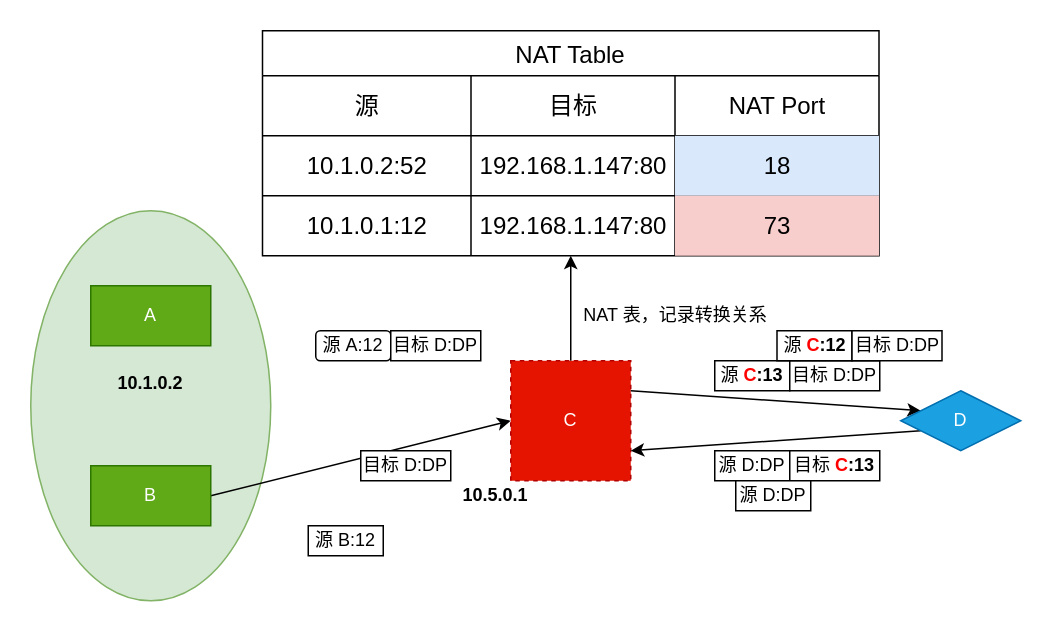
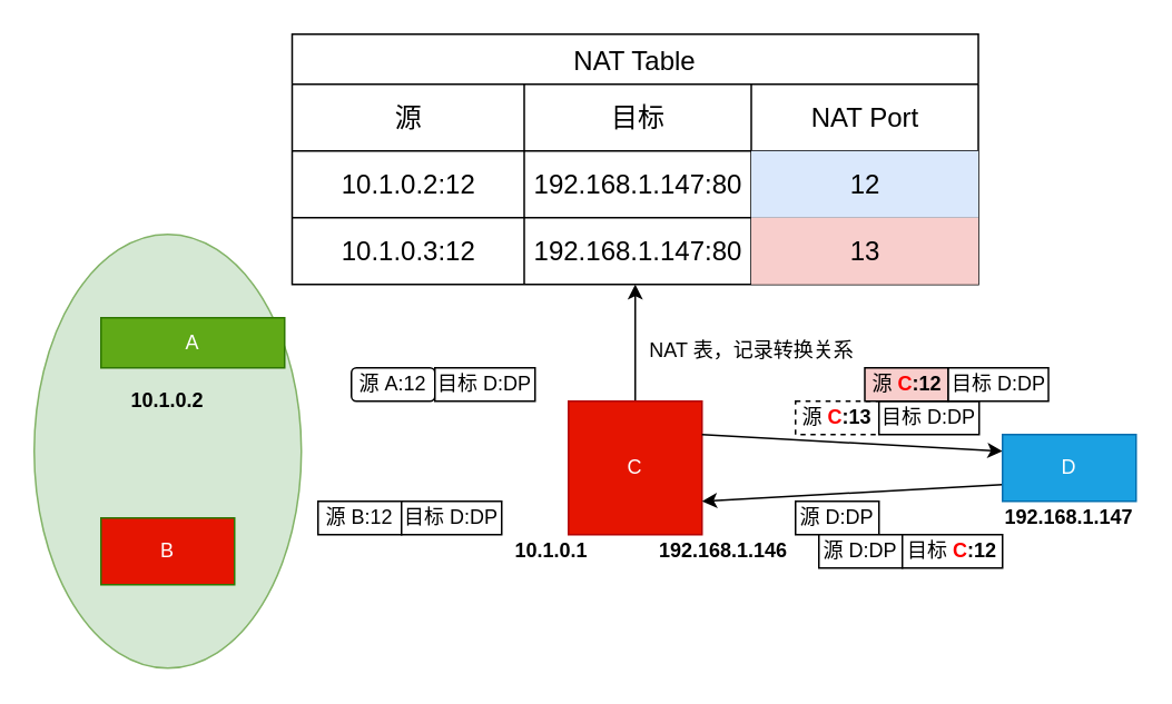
- <mxCell id="27" value="10.1.0.2:52" style="shape=partialRectangle;html=1;whiteSpace=wrap;connectable=0;strokeColor=inherit;overflow=hidden;fillColor=none;top=0;left=0;bottom=0;right=0;pointerEvents=1;fontSize=16;fontColor=#000000;" vertex="1" parent="26"><mxGeometry width="139" height="40" as="geometry"><mxRectangle width="139" height="40" as="alternateBounds" /></mxGeometry></mxCell>
+ <mxCell id="27" value="10.1.0.2:12" style="shape=partialRectangle;html=1;whiteSpace=wrap;connectable=0;strokeColor=inherit;overflow=hidden;fillColor=none;top=0;left=0;bottom=0;right=0;pointerEvents=1;fontSize=16;fontColor=#000000;" vertex="1" parent="26"><mxGeometry width="139" height="40" as="geometry"><mxRectangle width="139" height="40" as="alternateBounds" /></mxGeometry></mxCell>
- <mxCell id="29" value="18" style="shape=partialRectangle;html=1;whiteSpace=wrap;connectable=0;strokeColor=#6c8ebf;overflow=hidden;fillColor=#dae8fc;top=0;left=0;bottom=0;right=0;pointerEvents=1;fontSize=16;" vertex="1" parent="26"><mxGeometry x="275" width="136" height="40" as="geometry"><mxRectangle width="136" height="40" as="alternateBounds" /></mxGeometry></mxCell>
+ <mxCell id="29" value="12" style="shape=partialRectangle;html=1;whiteSpace=wrap;connectable=0;strokeColor=#6c8ebf;overflow=hidden;fillColor=#dae8fc;top=0;left=0;bottom=0;right=0;pointerEvents=1;fontSize=16;" vertex="1" parent="26"><mxGeometry x="275" width="136" height="40" as="geometry"><mxRectangle width="136" height="40" as="alternateBounds" /></mxGeometry></mxCell>
- <mxCell id="31" value="10.1.0.1:12" style="shape=partialRectangle;html=1;whiteSpace=wrap;connectable=0;strokeColor=inherit;overflow=hidden;fillColor=none;top=0;left=0;bottom=0;right=0;pointerEvents=1;fontSize=16;fontColor=#000000;" vertex="1" parent="30"><mxGeometry width="139" height="40" as="geometry"><mxRectangle width="139" height="40" as="alternateBounds" /></mxGeometry></mxCell>
+ <mxCell id="31" value="10.1.0.3:12" style="shape=partialRectangle;html=1;whiteSpace=wrap;connectable=0;strokeColor=inherit;overflow=hidden;fillColor=none;top=0;left=0;bottom=0;right=0;pointerEvents=1;fontSize=16;fontColor=#000000;" vertex="1" parent="30"><mxGeometry width="139" height="40" as="geometry"><mxRectangle width="139" height="40" as="alternateBounds" /></mxGeometry></mxCell>
- <mxCell id="33" value="73" style="shape=partialRectangle;html=1;whiteSpace=wrap;connectable=0;strokeColor=#b85450;overflow=hidden;fillColor=#f8cecc;top=0;left=0;bottom=0;right=0;pointerEvents=1;fontSize=16;" vertex="1" parent="30"><mxGeometry x="275" width="136" height="40" as="geometry"><mxRectangle width="136" height="40" as="alternateBounds" /></mxGeometry></mxCell>
+ <mxCell id="33" value="13" style="shape=partialRectangle;html=1;whiteSpace=wrap;connectable=0;strokeColor=#b85450;overflow=hidden;fillColor=#f8cecc;top=0;left=0;bottom=0;right=0;pointerEvents=1;fontSize=16;" vertex="1" parent="30"><mxGeometry x="275" width="136" height="40" as="geometry"><mxRectangle width="136" height="40" as="alternateBounds" /></mxGeometry></mxCell>
- <mxCell id="3" value="A" style="rounded=0;whiteSpace=wrap;html=1;fillColor=#60a917;strokeColor=#2D7600;fontColor=#ffffff;" vertex="1" parent="1"><mxGeometry x="60" y="190" width="80" height="40" as="geometry" /></mxCell>
+ <mxCell id="3" value="A" style="rounded=0;whiteSpace=wrap;html=1;fillColor=#60a917;strokeColor=#2D7600;fontColor=#ffffff;" vertex="1" parent="1"><mxGeometry x="60" y="190" width="110" height="30" as="geometry" /></mxCell>
- <mxCell id="37" value="源 &lt;b&gt;&lt;font color=&quot;#ff0000&quot;&gt;C&lt;/font&gt;:12&lt;/b&gt;" style="rounded=0;whiteSpace=wrap;html=1;" vertex="1" parent="1"><mxGeometry x="517.5" y="220" width="50" height="20" as="geometry" /></mxCell>
+ <mxCell id="37" value="源 &lt;b&gt;&lt;font color=&quot;#ff0000&quot;&gt;C&lt;/font&gt;:12&lt;/b&gt;" style="rounded=0;whiteSpace=wrap;html=1;fillColor=#f8cecc;" vertex="1" parent="1"><mxGeometry x="517.5" y="220" width="50" height="20" as="geometry" /></mxCell>
- <mxCell id="17" value="源 &lt;b&gt;&lt;font color=&quot;#ff0000&quot;&gt;C&lt;/font&gt;:13&lt;/b&gt;" style="rounded=0;whiteSpace=wrap;html=1;" vertex="1" parent="1"><mxGeometry x="476" y="240" width="50" height="20" as="geometry" /></mxCell>
+ <mxCell id="17" value="源 &lt;b&gt;&lt;font color=&quot;#ff0000&quot;&gt;C&lt;/font&gt;:13&lt;/b&gt;" style="rounded=0;whiteSpace=wrap;html=1;dashed=1;" vertex="1" parent="1"><mxGeometry x="476" y="240" width="50" height="20" as="geometry" /></mxCell>
- <mxCell id="12" value="10.1.0.2" style="text;html=1;strokeColor=none;fillColor=none;align=center;verticalAlign=middle;whiteSpace=wrap;rounded=0;fontStyle=1" vertex="1" parent="1"><mxGeometry x="70" y="245" width="60" height="20" as="geometry" /></mxCell>
+ <mxCell id="12" value="10.1.0.2" style="text;html=1;strokeColor=none;fillColor=none;align=center;verticalAlign=middle;whiteSpace=wrap;rounded=0;fontStyle=1" vertex="1" parent="1"><mxGeometry x="70" y="230" width="60" height="20" as="geometry" /></mxCell>
- <mxCell id="7" value="C" style="rounded=0;whiteSpace=wrap;html=1;fillColor=#e51400;fontColor=#ffffff;strokeColor=#B20000;dashed=1;" vertex="1" parent="1"><mxGeometry x="340" y="240" width="80" height="80" as="geometry" /></mxCell>
+ <mxCell id="7" value="C" style="rounded=0;whiteSpace=wrap;html=1;fillColor=#e51400;fontColor=#ffffff;strokeColor=#B20000;" vertex="1" parent="1"><mxGeometry x="340" y="240" width="80" height="80" as="geometry" /></mxCell>
- <mxCell id="10" value="D" style="rhombus;whiteSpace=wrap;html=1;fillColor=#1ba1e2;fontColor=#ffffff;strokeColor=#006EAF;" vertex="1" parent="1"><mxGeometry x="600" y="260" width="80" height="40" as="geometry" /></mxCell>
+ <mxCell id="10" value="D" style="rounded=0;whiteSpace=wrap;html=1;fillColor=#1ba1e2;fontColor=#ffffff;strokeColor=#006EAF;" vertex="1" parent="1"><mxGeometry x="600" y="260" width="80" height="40" as="geometry" /></mxCell>
- <mxCell id="20" value="目标 &lt;b&gt;&lt;font color=&quot;#ff0000&quot;&gt;C&lt;/font&gt;:13&lt;/b&gt;" style="rounded=0;whiteSpace=wrap;html=1;" vertex="1" parent="1"><mxGeometry x="526" y="300" width="60" height="20" as="geometry" /></mxCell>
+ <mxCell id="14" value="192.168.1.147" style="text;html=1;strokeColor=none;fillColor=none;align=center;verticalAlign=middle;whiteSpace=wrap;rounded=0;fontStyle=1" vertex="1" parent="1"><mxGeometry x="600" y="300" width="80" height="20" as="geometry" /></mxCell>
- <mxCell id="4" style="rounded=0;orthogonalLoop=1;jettySize=auto;html=1;exitX=1;exitY=0.5;exitDx=0;exitDy=0;entryX=0;entryY=0.5;entryDx=0;entryDy=0;" edge="1" parent="1" source="5" target="7"><mxGeometry relative="1" as="geometry" /></mxCell>
- <mxCell id="5" value="B" style="rounded=0;whiteSpace=wrap;html=1;fillColor=#60a917;strokeColor=#2D7600;fontColor=#ffffff;" vertex="1" parent="1"><mxGeometry x="60" y="310" width="80" height="40" as="geometry" /></mxCell>
+ <mxCell id="5" value="B" style="rounded=0;whiteSpace=wrap;html=1;fillColor=#e51400;strokeColor=#2D7600;fontColor=#ffffff;" vertex="1" parent="1"><mxGeometry x="60" y="310" width="80" height="40" as="geometry" /></mxCell>
- <mxCell id="11" value="10.5.0.1" style="text;html=1;strokeColor=none;fillColor=none;align=center;verticalAlign=middle;whiteSpace=wrap;rounded=0;fontStyle=1" vertex="1" parent="1"><mxGeometry x="300" y="320" width="60" height="20" as="geometry" /></mxCell>
+ <mxCell id="11" value="10.1.0.1" style="text;html=1;strokeColor=none;fillColor=none;align=center;verticalAlign=middle;whiteSpace=wrap;rounded=0;fontStyle=1" vertex="1" parent="1"><mxGeometry x="300" y="320" width="60" height="20" as="geometry" /></mxCell>
+ <mxCell id="13" value="192.168.1.146" style="text;html=1;strokeColor=none;fillColor=none;align=center;verticalAlign=middle;whiteSpace=wrap;rounded=0;fontStyle=1" vertex="1" parent="1"><mxGeometry x="390" y="320" width="86" height="20" as="geometry" /></mxCell>
+ <mxCell id="40" value="目标 &lt;b&gt;&lt;font color=&quot;#ff0000&quot;&gt;C&lt;/font&gt;:12&lt;/b&gt;" style="rounded=0;whiteSpace=wrap;html=1;" vertex="1" parent="1"><mxGeometry x="540" y="320" width="60" height="20" as="geometry" /></mxCell>
- <mxCell id="35" value="源 B:12" style="rounded=0;whiteSpace=wrap;html=1;" vertex="1" parent="1"><mxGeometry x="205" y="350" width="50" height="20" as="geometry" /></mxCell>
+ <mxCell id="35" value="源 B:12" style="rounded=0;whiteSpace=wrap;html=1;" vertex="1" parent="1"><mxGeometry x="190" y="300" width="50" height="20" as="geometry" /></mxCell>
